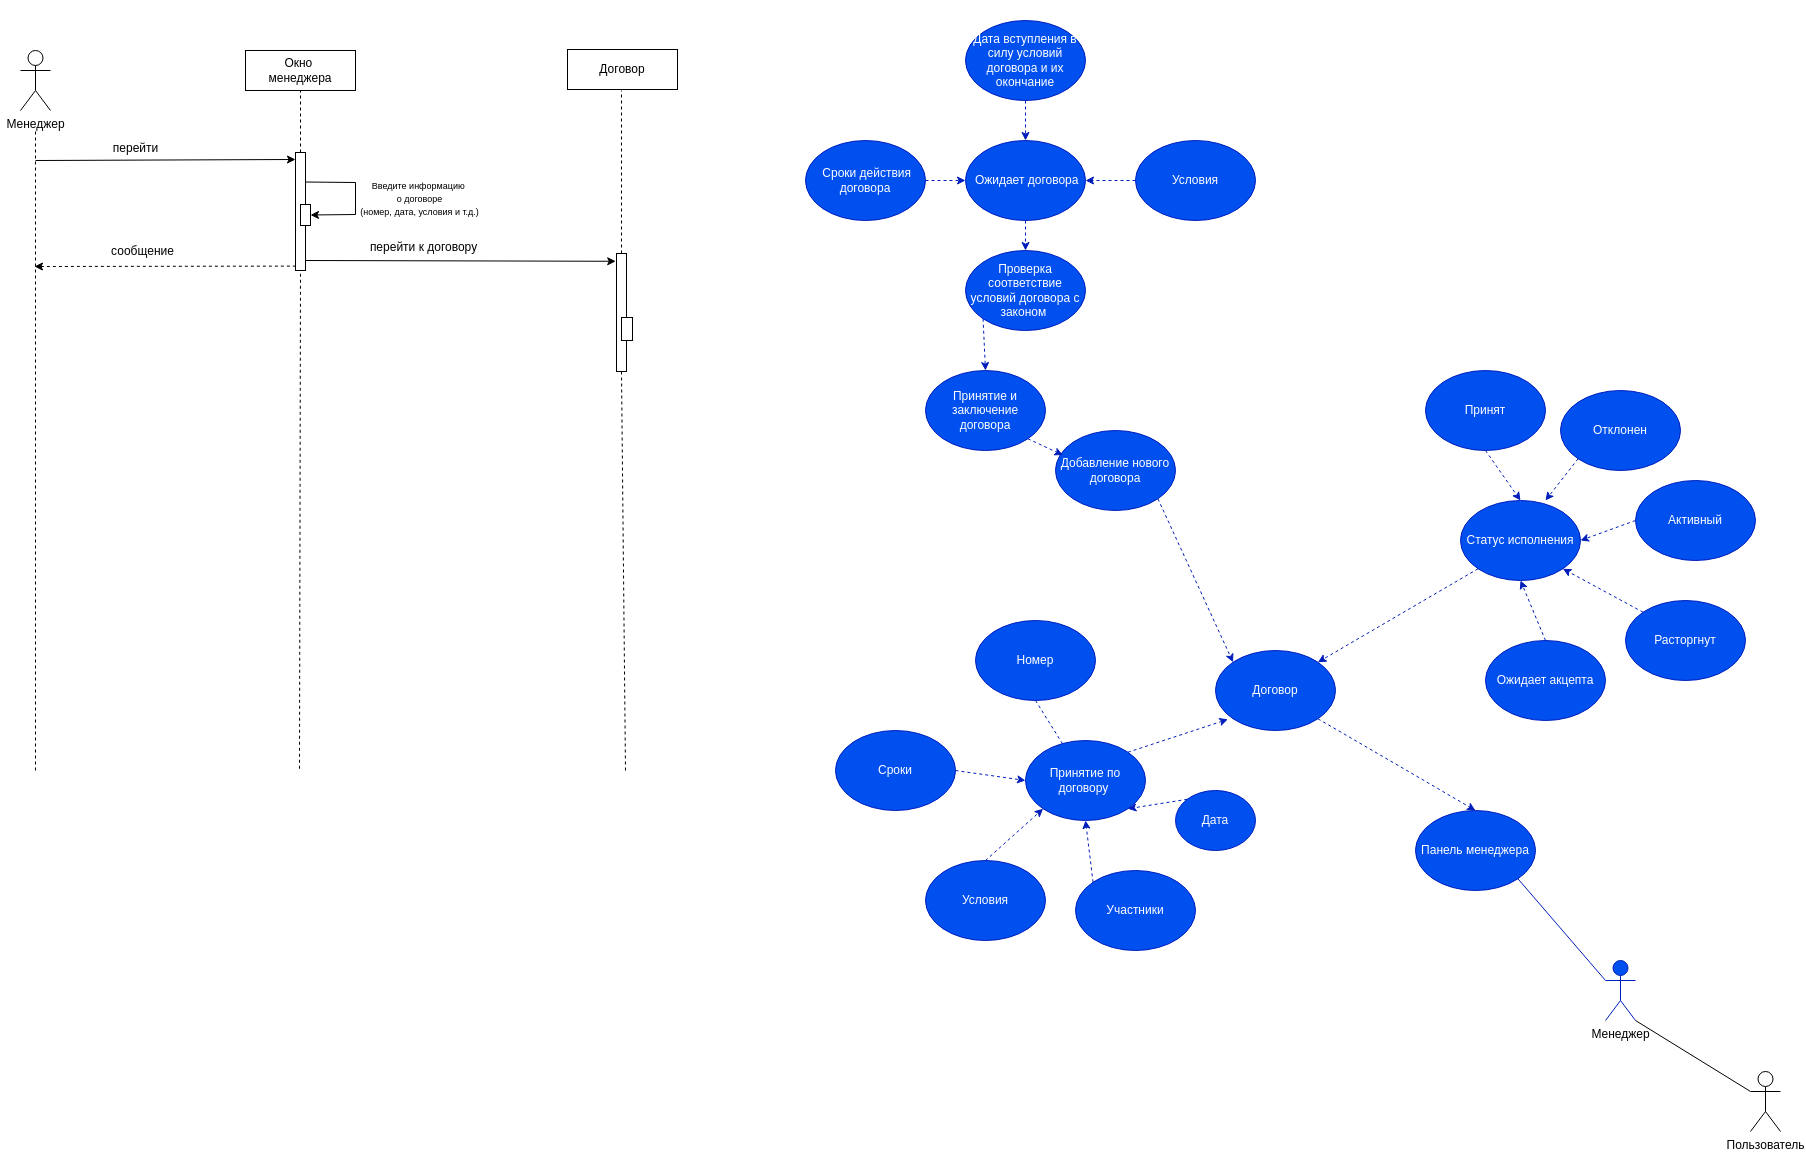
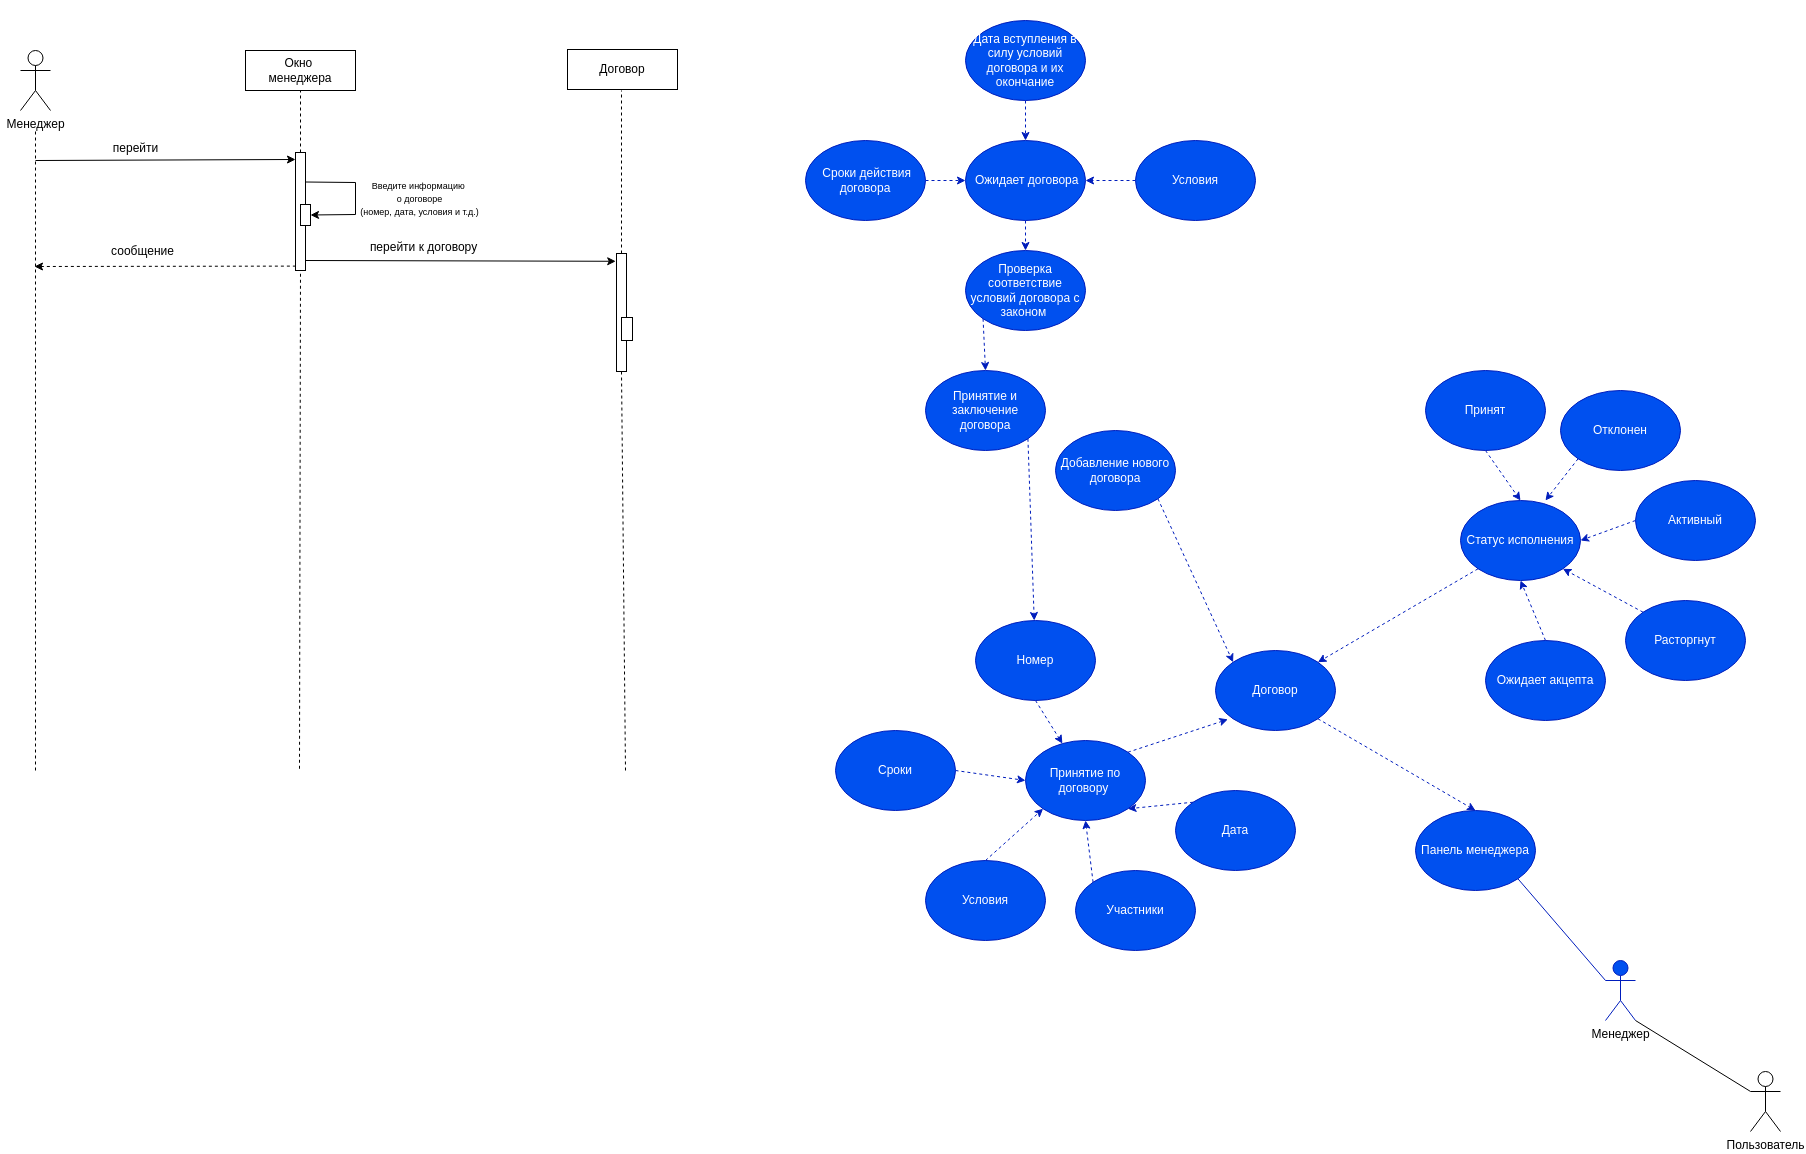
- <mxCell id="56" style="rounded=0;orthogonalLoop=1;jettySize=auto;html=1;exitX=1;exitY=1;exitDx=0;exitDy=0;entryX=0.061;entryY=0.307;entryDx=0;entryDy=0;entryPerimeter=0;dashed=1;fillColor=#0050ef;strokeColor=#001DBC;" edge="1" parent="1" source="55" target="32"><mxGeometry relative="1" as="geometry" /></mxCell>
+ <mxCell id="56" style="rounded=0;orthogonalLoop=1;jettySize=auto;html=1;exitX=1;exitY=1;exitDx=0;exitDy=0;dashed=1;fillColor=#0050ef;strokeColor=#001DBC;" edge="1" parent="1" source="55" target="36"><mxGeometry relative="1" as="geometry" /></mxCell>
- <mxCell id="35" style="rounded=0;orthogonalLoop=1;jettySize=auto;html=1;exitX=0.5;exitY=1;exitDx=0;exitDy=0;dashed=1;fillColor=#0050ef;strokeColor=#001DBC;endArrow=none;" edge="1" parent="1" source="36" target="53"><mxGeometry relative="1" as="geometry" /></mxCell>
+ <mxCell id="35" style="rounded=0;orthogonalLoop=1;jettySize=auto;html=1;exitX=0.5;exitY=1;exitDx=0;exitDy=0;dashed=1;fillColor=#0050ef;strokeColor=#001DBC;" edge="1" parent="1" source="36" target="53"><mxGeometry relative="1" as="geometry" /></mxCell>
- <mxCell id="34" value="Дата" style="ellipse;whiteSpace=wrap;html=1;fillColor=#0050ef;fontColor=#ffffff;strokeColor=#001DBC;" vertex="1" parent="1"><mxGeometry x="1175" y="790" width="80" height="60" as="geometry" /></mxCell>
+ <mxCell id="34" value="Дата" style="ellipse;whiteSpace=wrap;html=1;fillColor=#0050ef;fontColor=#ffffff;strokeColor=#001DBC;" vertex="1" parent="1"><mxGeometry x="1175" y="790" width="120" height="80" as="geometry" /></mxCell>
